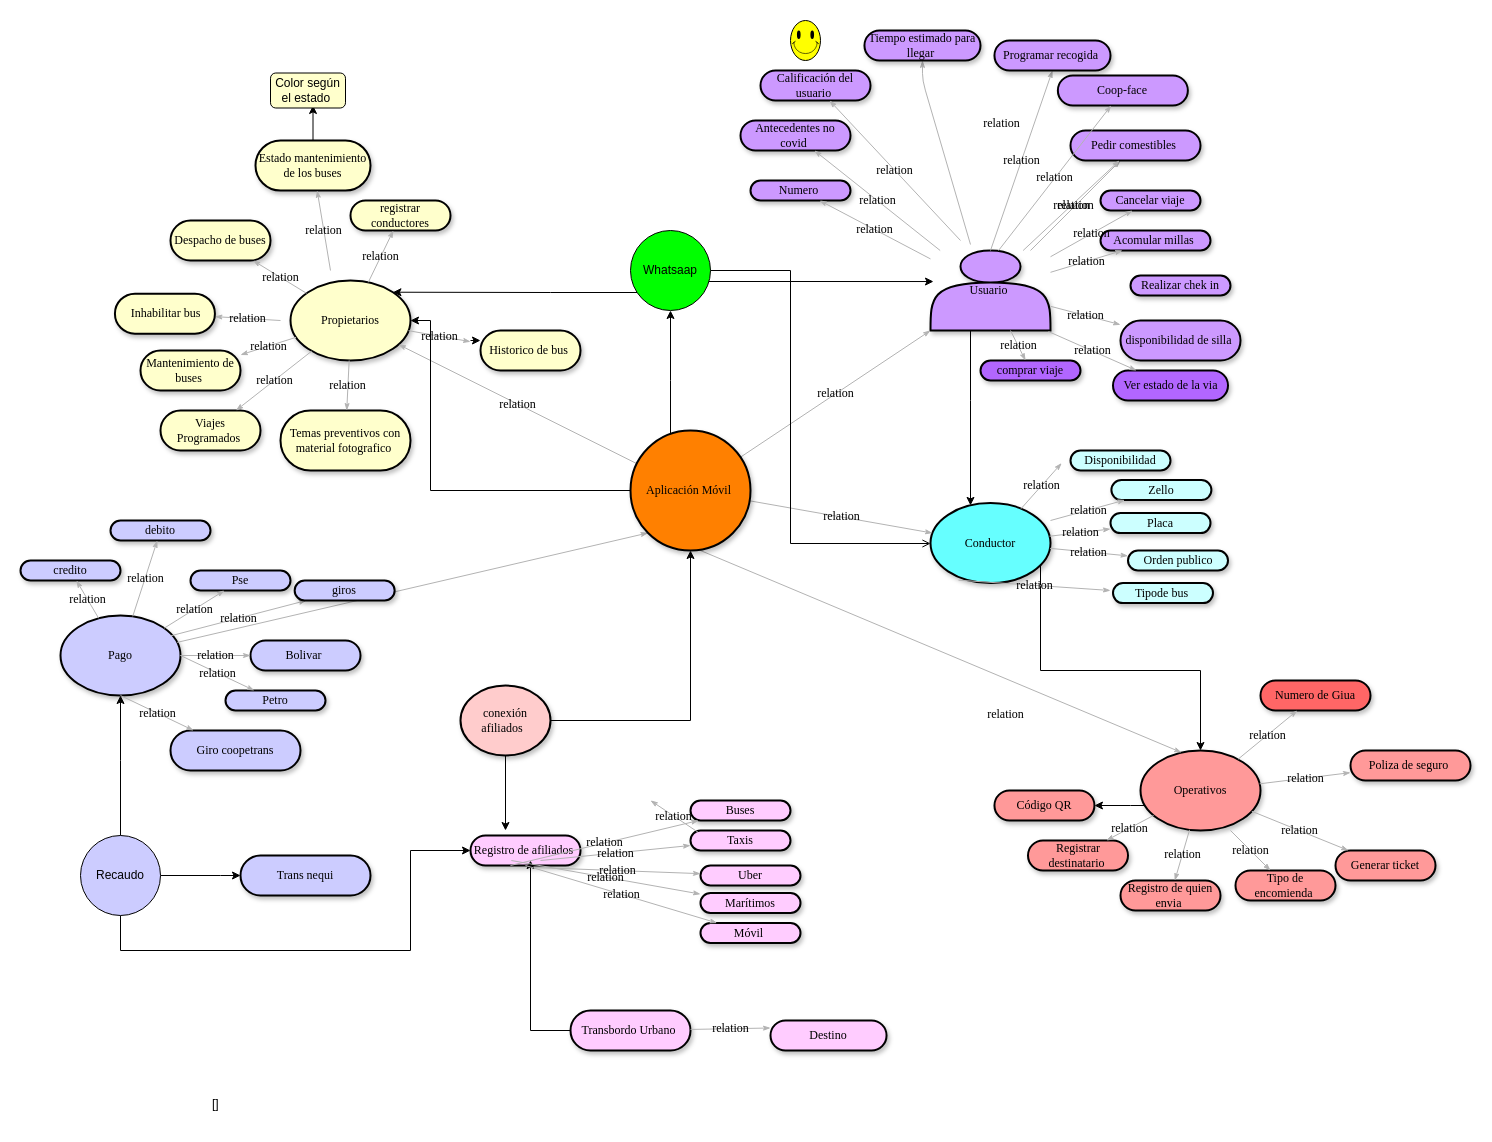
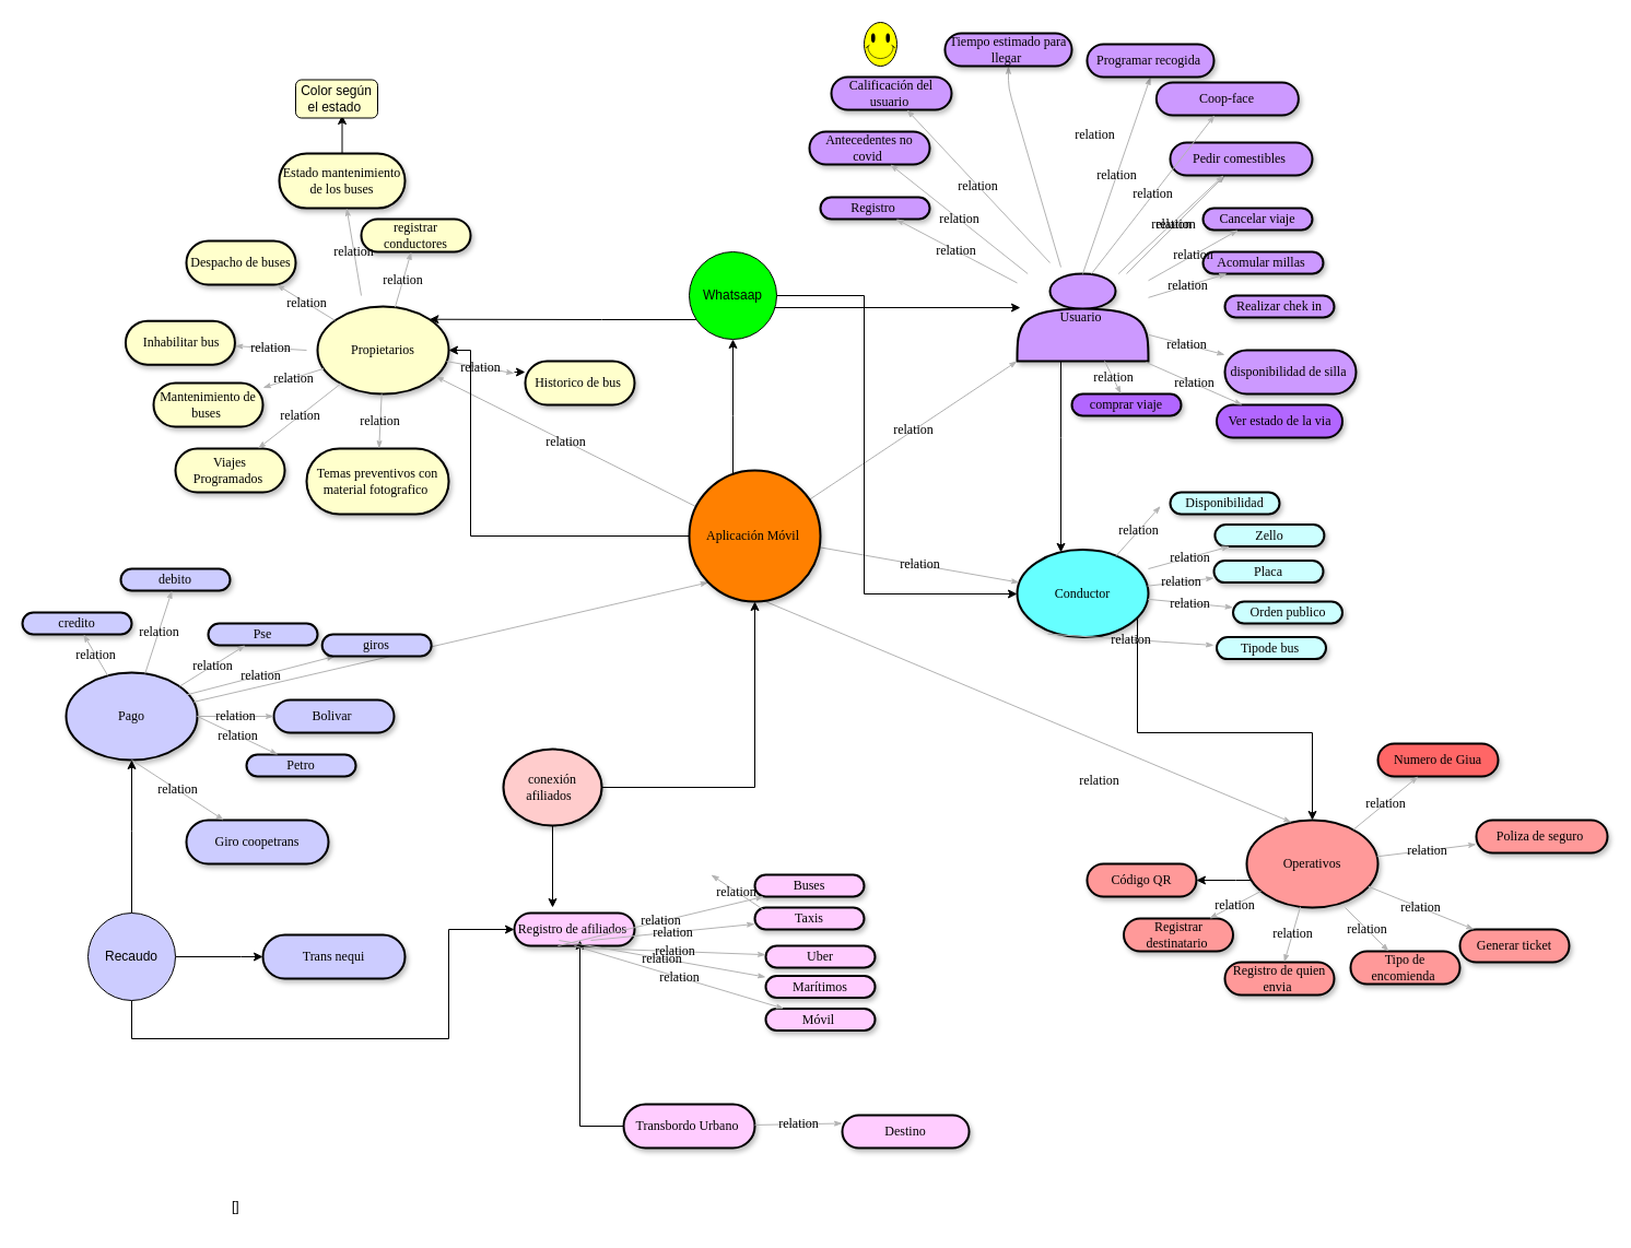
- <mxCell id="12" value="&lt;span&gt;Numero&amp;nbsp;&lt;/span&gt;" style="whiteSpace=wrap;html=1;rounded=1;shadow=1;comic=0;labelBackgroundColor=none;strokeWidth=2;fontFamily=Verdana;fontSize=12;align=center;arcSize=50;fillColor=#CC99FF;" parent="1" vertex="1"><mxGeometry x="750" y="180" width="100" height="20" as="geometry" /></mxCell>
+ <mxCell id="12" value="&lt;span&gt;Registro&amp;nbsp;&lt;/span&gt;" style="whiteSpace=wrap;html=1;rounded=1;shadow=1;comic=0;labelBackgroundColor=none;strokeWidth=2;fontFamily=Verdana;fontSize=12;align=center;arcSize=50;fillColor=#CC99FF;" parent="1" vertex="1"><mxGeometry x="750" y="180" width="100" height="20" as="geometry" /></mxCell>
- <mxCell id="11" value="registrar conductores" style="whiteSpace=wrap;html=1;rounded=1;shadow=1;comic=0;labelBackgroundColor=none;strokeWidth=2;fontFamily=Verdana;fontSize=12;align=center;arcSize=50;fillColor=#FFFFCC;" parent="1" vertex="1"><mxGeometry x="350" y="200" width="100" height="30" as="geometry" /></mxCell>
+ <mxCell id="11" value="registrar conductores" style="whiteSpace=wrap;html=1;rounded=1;shadow=1;comic=0;labelBackgroundColor=none;strokeWidth=2;fontFamily=Verdana;fontSize=12;align=center;arcSize=50;fillColor=#FFFFCC;" parent="1" vertex="1"><mxGeometry x="330" y="200" width="100" height="30" as="geometry" /></mxCell>
- <mxCell id="18" value="&lt;span&gt;Realizar chek in&lt;/span&gt;" style="whiteSpace=wrap;html=1;rounded=1;shadow=1;comic=0;labelBackgroundColor=none;strokeWidth=2;fontFamily=Verdana;fontSize=12;align=center;arcSize=50;fillColor=#CC99FF;" parent="1" vertex="1"><mxGeometry x="1130" y="275" width="100" height="20" as="geometry" /></mxCell>
+ <mxCell id="18" value="&lt;span&gt;Realizar chek in&lt;/span&gt;" style="whiteSpace=wrap;html=1;rounded=1;shadow=1;comic=0;labelBackgroundColor=none;strokeWidth=2;fontFamily=Verdana;fontSize=12;align=center;arcSize=50;fillColor=#CC99FF;" parent="1" vertex="1"><mxGeometry x="1120" y="270" width="100" height="20" as="geometry" /></mxCell>
- <mxCell id="72" style="edgeStyle=orthogonalEdgeStyle;rounded=0;orthogonalLoop=1;jettySize=auto;html=1;endArrow=open;" parent="1" source="74" target="8" edge="1"><mxGeometry relative="1" as="geometry"><Array as="points"><mxPoint x="790" y="543" /></Array></mxGeometry></mxCell>
+ <mxCell id="72" style="edgeStyle=orthogonalEdgeStyle;rounded=0;orthogonalLoop=1;jettySize=auto;html=1;" parent="1" source="74" target="8" edge="1"><mxGeometry relative="1" as="geometry"><Array as="points"><mxPoint x="790" y="543" /></Array></mxGeometry></mxCell>
- <mxCell id="106" value="&lt;span&gt;Giro coopetrans&lt;/span&gt;" style="whiteSpace=wrap;html=1;rounded=1;shadow=1;comic=0;labelBackgroundColor=none;strokeWidth=2;fontFamily=Verdana;fontSize=12;align=center;arcSize=50;fillColor=#CCCCFF;" parent="1" vertex="1"><mxGeometry x="170" y="730" width="130" height="40" as="geometry" /></mxCell>
+ <mxCell id="106" value="&lt;span&gt;Giro coopetrans&lt;/span&gt;" style="whiteSpace=wrap;html=1;rounded=1;shadow=1;comic=0;labelBackgroundColor=none;strokeWidth=2;fontFamily=Verdana;fontSize=12;align=center;arcSize=50;fillColor=#CCCCFF;" parent="1" vertex="1"><mxGeometry y="750" width="130" height="40" as="geometry" x="170" /></mxCell>
